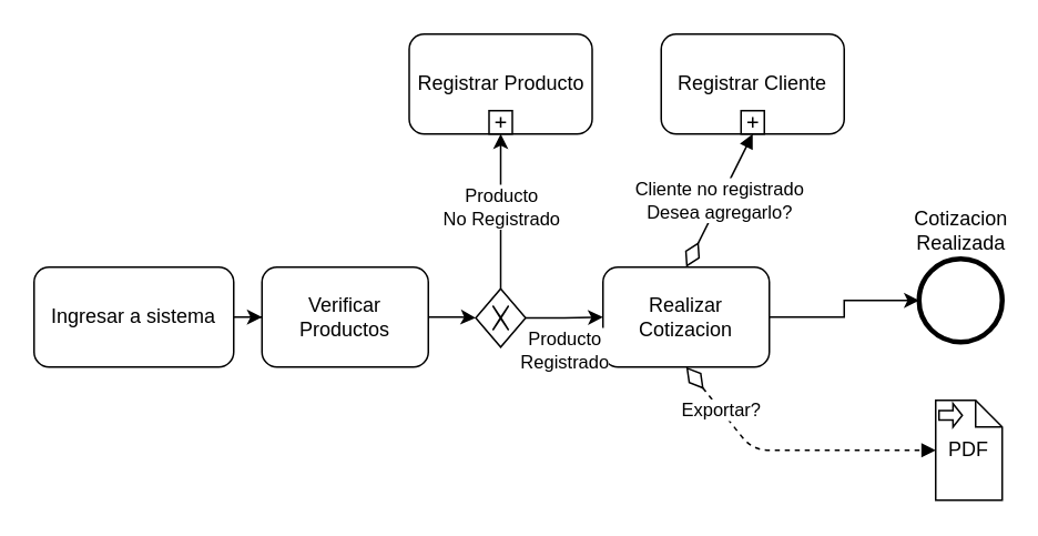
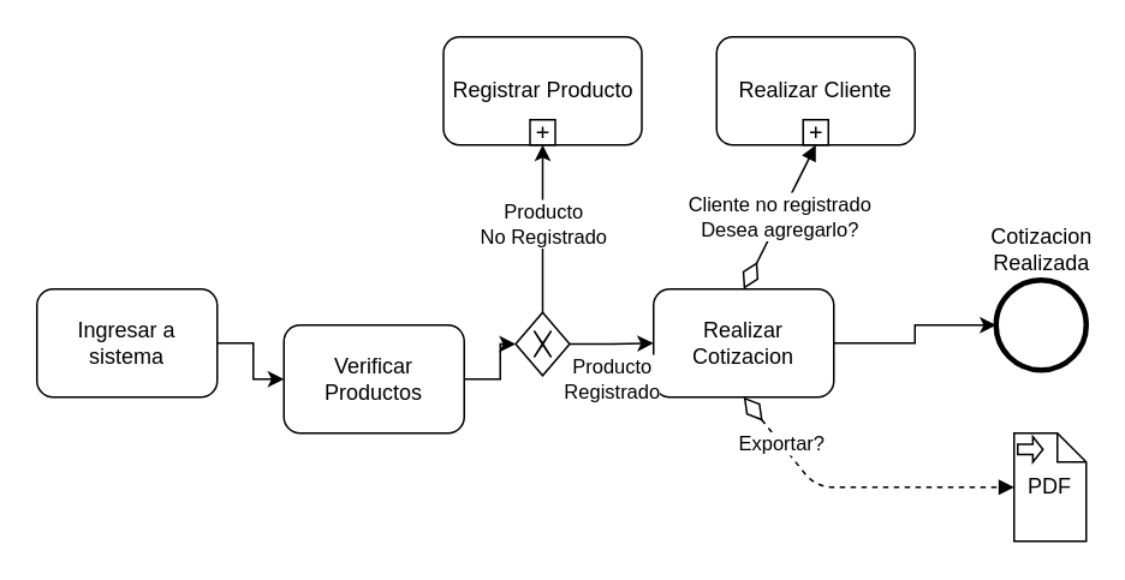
- <mxCell id="14" value="Registrar Cliente" style="html=1;whiteSpace=wrap;rounded=1;dropTarget=0;" vertex="1" parent="1"><mxGeometry x="397" y="20" width="110" height="60" as="geometry" /></mxCell>
+ <mxCell id="14" value="Realizar Cliente" style="html=1;whiteSpace=wrap;rounded=1;dropTarget=0;" vertex="1" parent="1"><mxGeometry x="397" y="20" width="110" height="60" as="geometry" /></mxCell>
- <mxCell id="3" value="Ingresar a sistema" style="shape=ext;rounded=1;html=1;whiteSpace=wrap;" vertex="1" parent="1"><mxGeometry x="20" y="160" width="120" height="60" as="geometry" /></mxCell>
+ <mxCell id="3" value="Ingresar a sistema" style="shape=ext;rounded=1;html=1;whiteSpace=wrap;" vertex="1" parent="1"><mxGeometry x="20" y="160" width="100" height="60" as="geometry" /></mxCell>
- <mxCell id="5" value="Verificar Productos" style="shape=ext;rounded=1;html=1;whiteSpace=wrap;" vertex="1" parent="1"><mxGeometry x="157" y="160" width="100" height="60" as="geometry" /></mxCell>
+ <mxCell id="5" value="Verificar Productos" style="shape=ext;rounded=1;html=1;whiteSpace=wrap;" vertex="1" parent="1"><mxGeometry x="157" y="180" width="100" height="60" as="geometry" /></mxCell>
